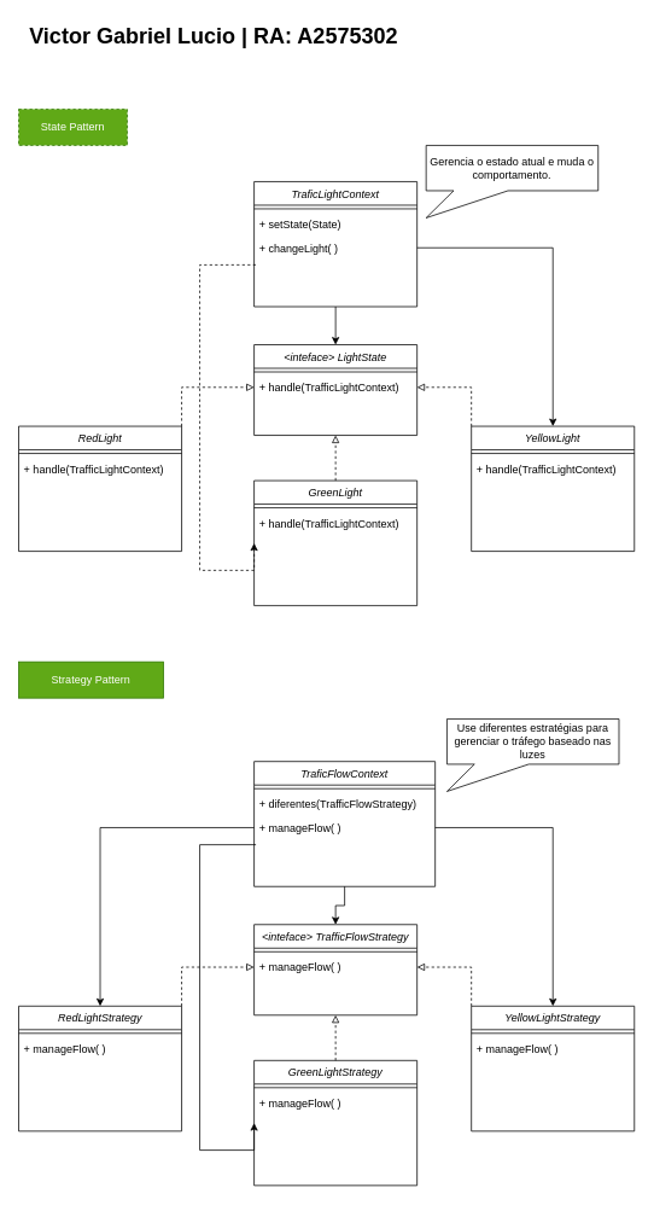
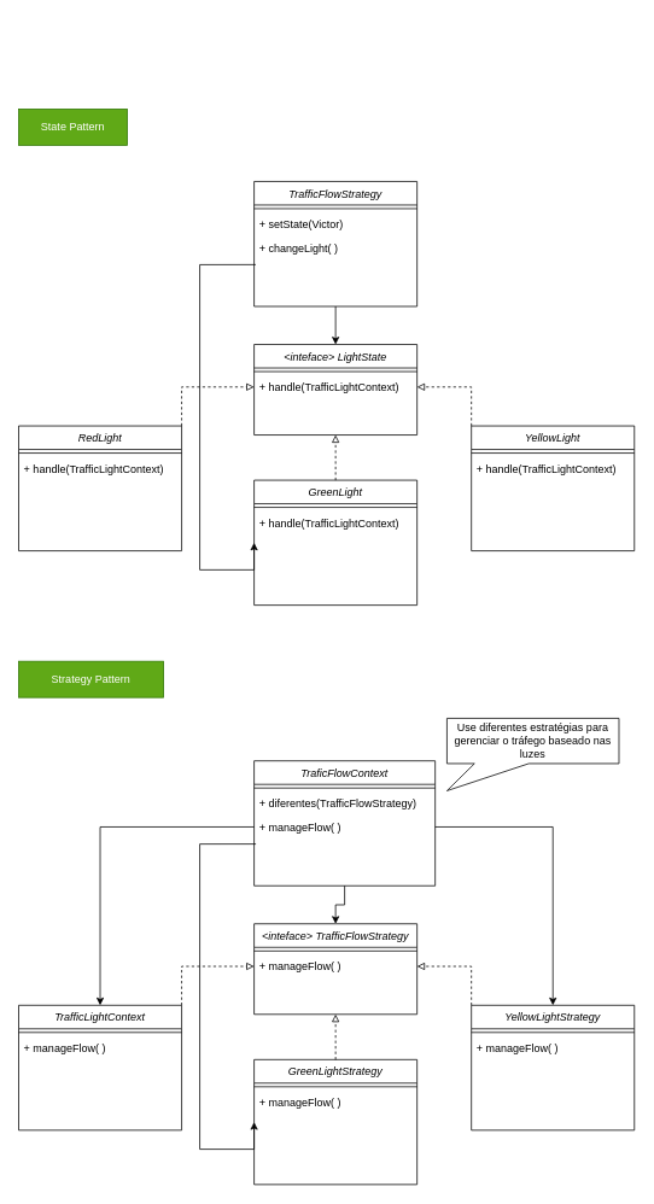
- <mxCell id="2" value="&lt;font style=&quot;font-size: 24px;&quot;&gt;&lt;b&gt;Victor Gabriel Lucio | RA: A2575302&lt;/b&gt;&lt;/font&gt;" style="text;html=1;align=center;verticalAlign=middle;resizable=0;points=[];autosize=1;strokeColor=none;fillColor=none;" vertex="1" parent="1"><mxGeometry x="20" y="20" width="430" height="40" as="geometry" /></mxCell>
- <mxCell id="27" value="State Pattern" style="whiteSpace=wrap;html=1;fillColor=#60a917;fontColor=#ffffff;strokeColor=#2D7600;dashed=1;" vertex="1" parent="1"><mxGeometry x="20" y="120" width="120" height="40" as="geometry" /></mxCell>
+ <mxCell id="27" value="State Pattern" style="whiteSpace=wrap;html=1;fillColor=#60a917;fontColor=#ffffff;strokeColor=#2D7600;" vertex="1" parent="1"><mxGeometry x="20" y="120" width="120" height="40" as="geometry" /></mxCell>
- <mxCell id="25" value="Gerencia o estado atual e muda o comportamento." style="shape=callout;whiteSpace=wrap;html=1;perimeter=calloutPerimeter;position2=0;size=30;position=0.16;base=60;" vertex="1" parent="3"><mxGeometry x="450" width="190" height="80" as="geometry" /></mxCell>
- <mxCell id="4" value="TraficLightContext" style="swimlane;fontStyle=2;align=center;verticalAlign=top;childLayout=stackLayout;horizontal=1;startSize=26;horizontalStack=0;resizeParent=1;resizeLast=0;collapsible=1;marginBottom=0;rounded=0;shadow=0;strokeWidth=1;" parent="3" vertex="1"><mxGeometry x="260" y="40" width="180" height="138" as="geometry"><mxRectangle x="230" y="140" width="160" height="26" as="alternateBounds" /></mxGeometry></mxCell>
+ <mxCell id="4" value="TrafficFlowStrategy" style="swimlane;fontStyle=2;align=center;verticalAlign=top;childLayout=stackLayout;horizontal=1;startSize=26;horizontalStack=0;resizeParent=1;resizeLast=0;collapsible=1;marginBottom=0;rounded=0;shadow=0;strokeWidth=1;" parent="3" vertex="1"><mxGeometry x="260" y="40" width="180" height="138" as="geometry"><mxRectangle x="230" y="140" width="160" height="26" as="alternateBounds" /></mxGeometry></mxCell>
- <mxCell id="6" value="+ setState(State)" style="text;align=left;verticalAlign=top;spacingLeft=4;spacingRight=4;overflow=hidden;rotatable=0;points=[[0,0.5],[1,0.5]];portConstraint=eastwest;" parent="4" vertex="1"><mxGeometry y="34" width="180" height="26" as="geometry" /></mxCell>
+ <mxCell id="6" value="+ setState(Victor)" style="text;align=left;verticalAlign=top;spacingLeft=4;spacingRight=4;overflow=hidden;rotatable=0;points=[[0,0.5],[1,0.5]];portConstraint=eastwest;" parent="4" vertex="1"><mxGeometry y="34" width="180" height="26" as="geometry" /></mxCell>
- <mxCell id="18" style="edgeStyle=orthogonalEdgeStyle;rounded=0;orthogonalLoop=1;jettySize=auto;html=1;exitX=1;exitY=0.5;exitDx=0;exitDy=0;entryX=0.5;entryY=0;entryDx=0;entryDy=0;" edge="1" parent="3" source="7" target="11"><mxGeometry relative="1" as="geometry" /></mxCell>
- <mxCell id="17" style="edgeStyle=orthogonalEdgeStyle;rounded=0;orthogonalLoop=1;jettySize=auto;html=1;exitX=0.01;exitY=1.225;exitDx=0;exitDy=0;exitPerimeter=0;entryX=0;entryY=0.5;entryDx=0;entryDy=0;dashed=1;" edge="1" parent="3" source="7" target="14"><mxGeometry relative="1" as="geometry"><Array as="points"><mxPoint x="200" y="132" /><mxPoint x="200" y="469" /></Array></mxGeometry></mxCell>
+ <mxCell id="17" style="edgeStyle=orthogonalEdgeStyle;rounded=0;orthogonalLoop=1;jettySize=auto;html=1;exitX=0.01;exitY=1.225;exitDx=0;exitDy=0;exitPerimeter=0;entryX=0;entryY=0.5;entryDx=0;entryDy=0;" edge="1" parent="3" source="7" target="14"><mxGeometry relative="1" as="geometry"><Array as="points"><mxPoint x="200" y="132" /><mxPoint x="200" y="469" /></Array></mxGeometry></mxCell>
- <mxCell id="33" value="RedLightStrategy" style="swimlane;fontStyle=2;align=center;verticalAlign=top;childLayout=stackLayout;horizontal=1;startSize=26;horizontalStack=0;resizeParent=1;resizeLast=0;collapsible=1;marginBottom=0;rounded=0;shadow=0;strokeWidth=1;" vertex="1" parent="1"><mxGeometry x="20" y="1110" width="180" height="138" as="geometry"><mxRectangle x="230" y="140" width="160" height="26" as="alternateBounds" /></mxGeometry></mxCell>
+ <mxCell id="33" value="TrafficLightContext" style="swimlane;fontStyle=2;align=center;verticalAlign=top;childLayout=stackLayout;horizontal=1;startSize=26;horizontalStack=0;resizeParent=1;resizeLast=0;collapsible=1;marginBottom=0;rounded=0;shadow=0;strokeWidth=1;" vertex="1" parent="1"><mxGeometry x="20" y="1110" width="180" height="138" as="geometry"><mxRectangle x="230" y="140" width="160" height="26" as="alternateBounds" /></mxGeometry></mxCell>
